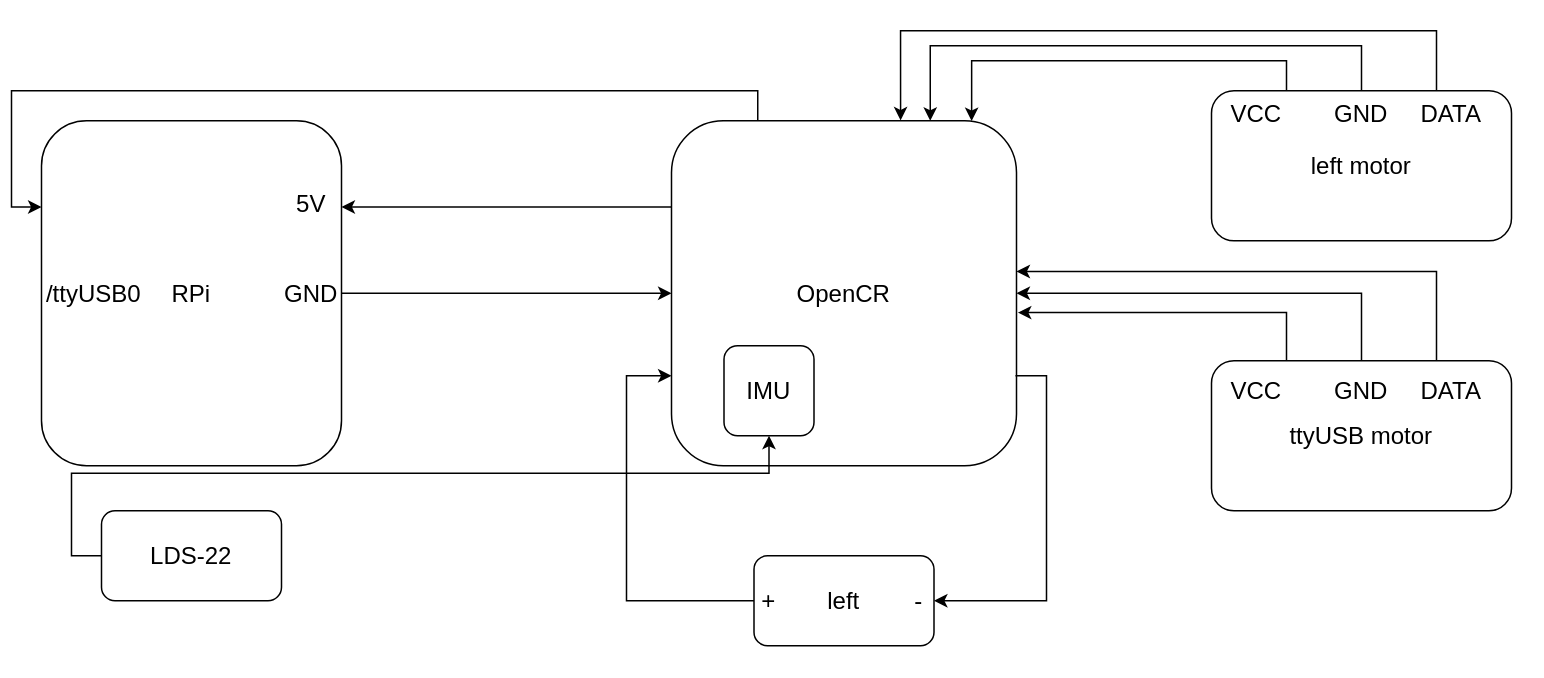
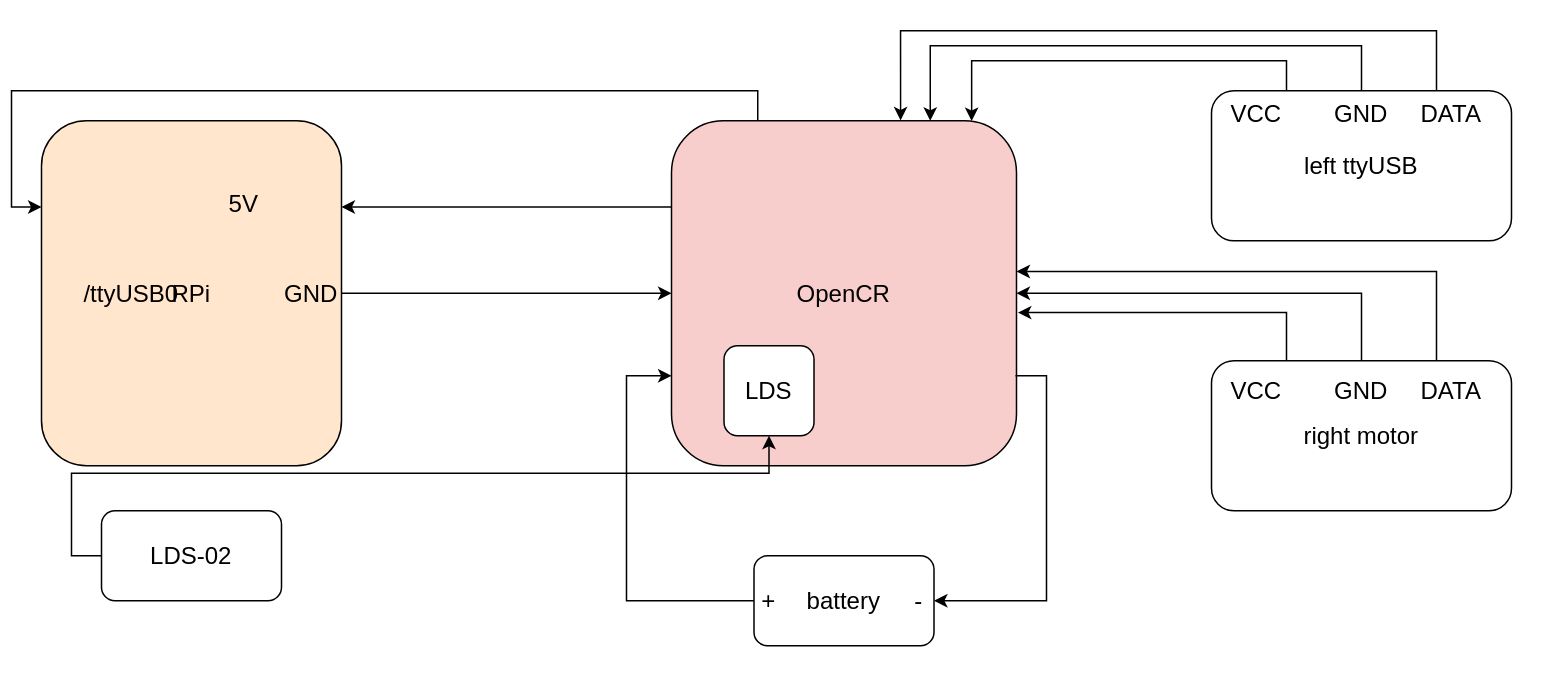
- <mxCell id="19" value="left motor" style="rounded=1;whiteSpace=wrap;html=1;fontSize=16;" vertex="1" parent="1"><mxGeometry x="800" y="60" width="200" height="100" as="geometry" /></mxCell>
+ <mxCell id="19" value="left ttyUSB" style="rounded=1;whiteSpace=wrap;html=1;fontSize=16;" vertex="1" parent="1"><mxGeometry x="800" y="60" width="200" height="100" as="geometry" /></mxCell>
- <mxCell id="12" value="5V" style="text;html=1;align=center;verticalAlign=middle;whiteSpace=wrap;rounded=0;fontSize=16;" vertex="1" parent="1"><mxGeometry x="180" y="120" width="40" height="30" as="geometry" /></mxCell>
+ <mxCell id="12" value="5V" style="text;html=1;align=center;verticalAlign=middle;whiteSpace=wrap;rounded=0;fontSize=16;" vertex="1" parent="1"><mxGeometry x="135" y="120" width="40" height="30" as="geometry" /></mxCell>
- <mxCell id="16" value="/ttyUSB0" style="text;html=1;align=center;verticalAlign=middle;whiteSpace=wrap;rounded=0;fontSize=16;" vertex="1" parent="1"><mxGeometry x="20" y="180" width="70" height="30" as="geometry" /></mxCell>
+ <mxCell id="16" value="/ttyUSB0" style="text;html=1;align=center;verticalAlign=middle;whiteSpace=wrap;rounded=0;fontSize=16;" vertex="1" parent="1"><mxGeometry x="45" y="180" width="70" height="30" as="geometry" /></mxCell>
- <mxCell id="2" value="RPi" style="rounded=1;whiteSpace=wrap;html=1;fontSize=16;" vertex="1" parent="1"><mxGeometry x="20" y="80" width="200" height="230" as="geometry" /></mxCell>
+ <mxCell id="2" value="RPi" style="rounded=1;whiteSpace=wrap;html=1;fontSize=16;fillColor=#ffe6cc;" vertex="1" parent="1"><mxGeometry x="20" y="80" width="200" height="230" as="geometry" /></mxCell>
- <mxCell id="5" value="OpenCR" style="rounded=1;whiteSpace=wrap;html=1;fontSize=16;" vertex="1" parent="1"><mxGeometry x="440" y="80" width="230" height="230" as="geometry" /></mxCell>
+ <mxCell id="5" value="OpenCR" style="rounded=1;whiteSpace=wrap;html=1;fontSize=16;fillColor=#f8cecc;" vertex="1" parent="1"><mxGeometry x="440" y="80" width="230" height="230" as="geometry" /></mxCell>
- <mxCell id="17" value="IMU" style="rounded=1;whiteSpace=wrap;html=1;fontSize=16;" vertex="1" parent="1"><mxGeometry x="475" y="230" width="60" height="60" as="geometry" /></mxCell>
+ <mxCell id="17" value="LDS" style="rounded=1;whiteSpace=wrap;html=1;fontSize=16;" vertex="1" parent="1"><mxGeometry x="475" y="230" width="60" height="60" as="geometry" /></mxCell>
- <mxCell id="21" value="ttyUSB motor" style="rounded=1;whiteSpace=wrap;html=1;fontSize=16;" vertex="1" parent="1"><mxGeometry x="800" y="240" width="200" height="100" as="geometry" /></mxCell>
+ <mxCell id="21" value="right motor" style="rounded=1;whiteSpace=wrap;html=1;fontSize=16;" vertex="1" parent="1"><mxGeometry x="800" y="240" width="200" height="100" as="geometry" /></mxCell>
- <mxCell id="15" value="LDS-22" style="rounded=1;whiteSpace=wrap;html=1;fontSize=16;" vertex="1" parent="1"><mxGeometry x="60" y="340" width="120" height="60" as="geometry" /></mxCell>
+ <mxCell id="15" value="LDS-02" style="rounded=1;whiteSpace=wrap;html=1;fontSize=16;" vertex="1" parent="1"><mxGeometry x="60" y="340" width="120" height="60" as="geometry" /></mxCell>
- <mxCell id="6" value="left" style="rounded=1;whiteSpace=wrap;html=1;fontSize=16;" vertex="1" parent="1"><mxGeometry x="495" y="370" width="120" height="60" as="geometry" /></mxCell>
+ <mxCell id="6" value="battery" style="rounded=1;whiteSpace=wrap;html=1;fontSize=16;" vertex="1" parent="1"><mxGeometry x="495" y="370" width="120" height="60" as="geometry" /></mxCell>
